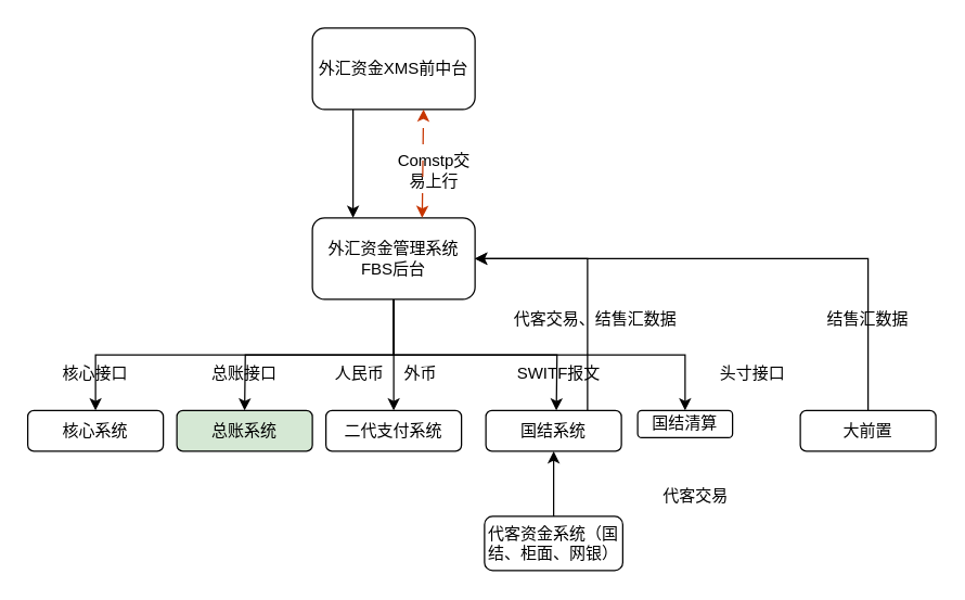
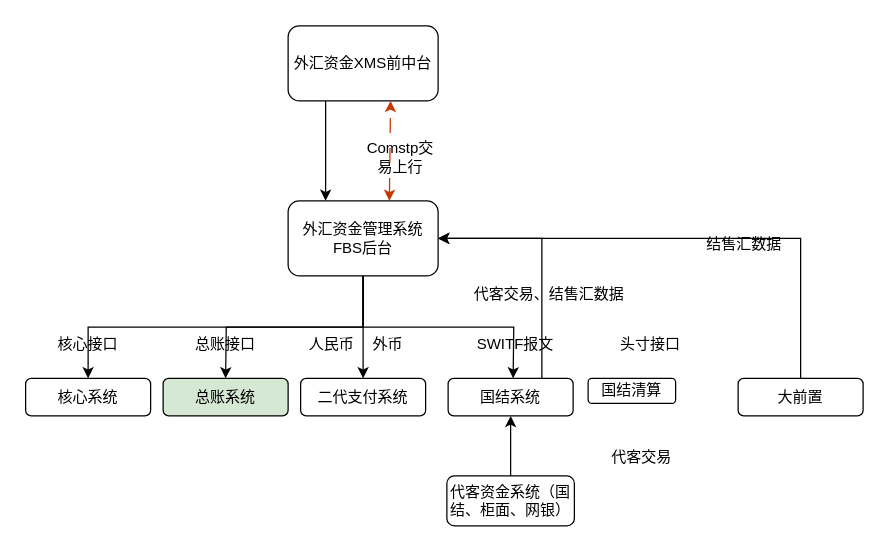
- <mxCell id="28" value="结售汇数据" style="text;strokeColor=none;align=center;fillColor=none;html=1;verticalAlign=middle;whiteSpace=wrap;rounded=0;" vertex="1" parent="1"><mxGeometry x="600" y="220" width="80" height="30" as="geometry" /></mxCell>
+ <mxCell id="28" value="结售汇数据" style="text;strokeColor=none;align=center;fillColor=none;html=1;verticalAlign=middle;whiteSpace=wrap;rounded=0;" vertex="1" parent="1"><mxGeometry x="555" y="180" width="80" height="30" as="geometry" /></mxCell>
- <mxCell id="8" style="edgeStyle=orthogonalEdgeStyle;rounded=0;orthogonalLoop=1;jettySize=auto;html=1;exitX=0.5;exitY=1;exitDx=0;exitDy=0;entryX=0.5;entryY=0;entryDx=0;entryDy=0;" edge="1" parent="1" source="9" target="21"><mxGeometry relative="1" as="geometry" /></mxCell>
- <mxCell id="22" value="头寸接口" style="text;strokeColor=none;align=center;fillColor=none;html=1;verticalAlign=middle;whiteSpace=wrap;rounded=0;" vertex="1" parent="1"><mxGeometry x="514" y="260" width="82" height="30" as="geometry" /></mxCell>
+ <mxCell id="22" value="头寸接口" style="text;strokeColor=none;align=center;fillColor=none;html=1;verticalAlign=middle;whiteSpace=wrap;rounded=0;" vertex="1" parent="1"><mxGeometry x="479" y="260" width="82" height="30" as="geometry" /></mxCell>
